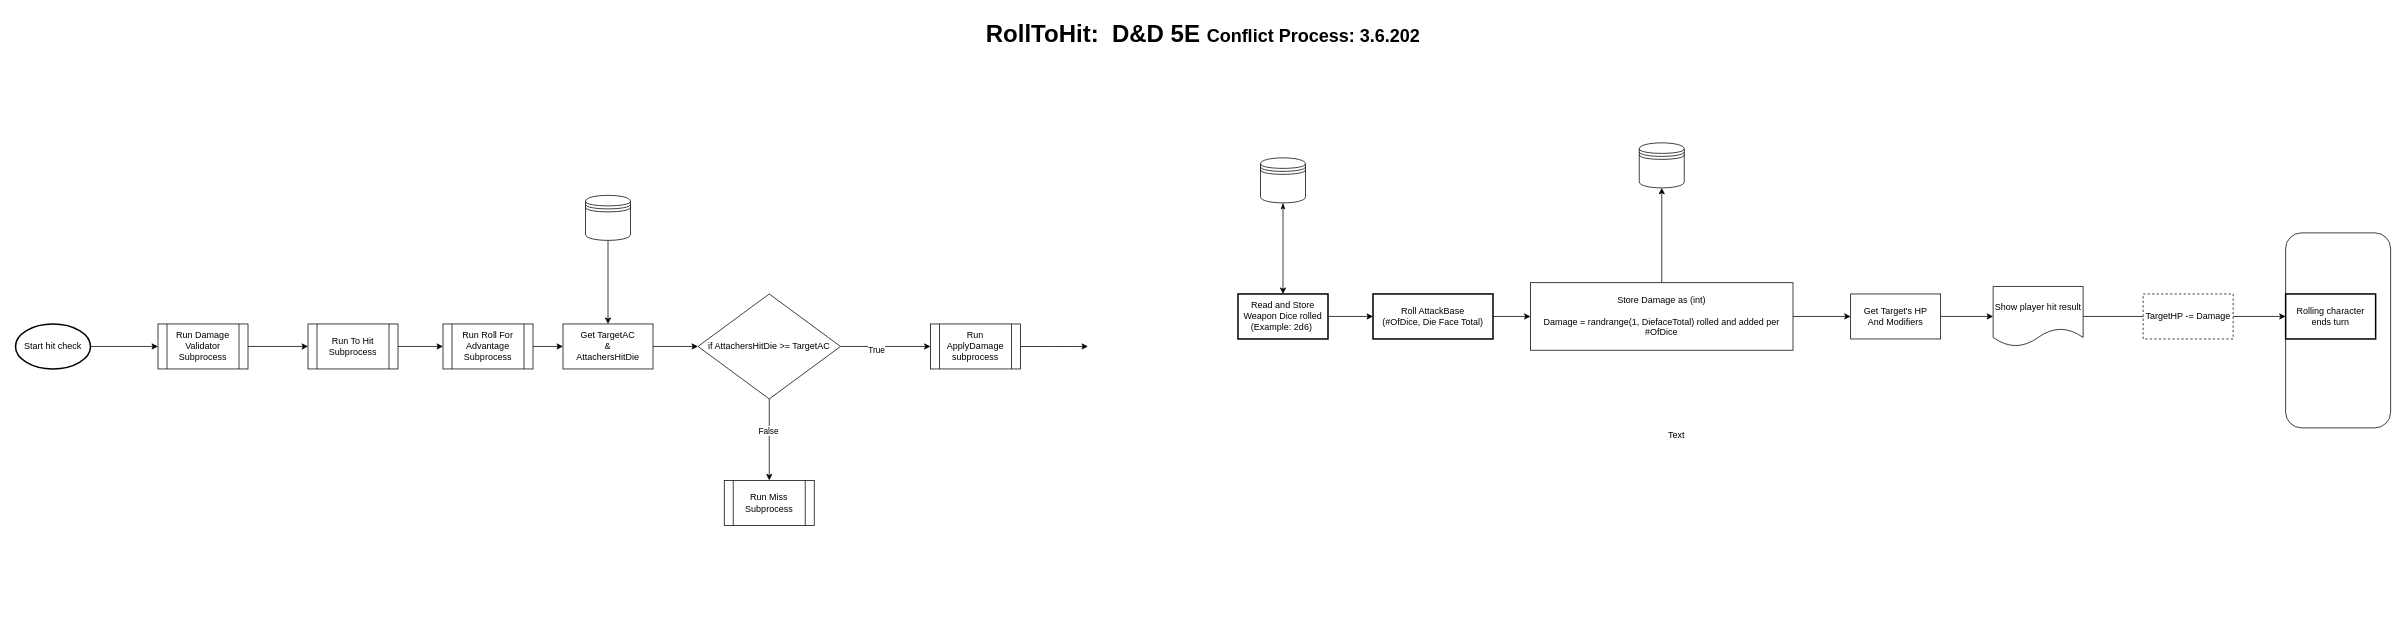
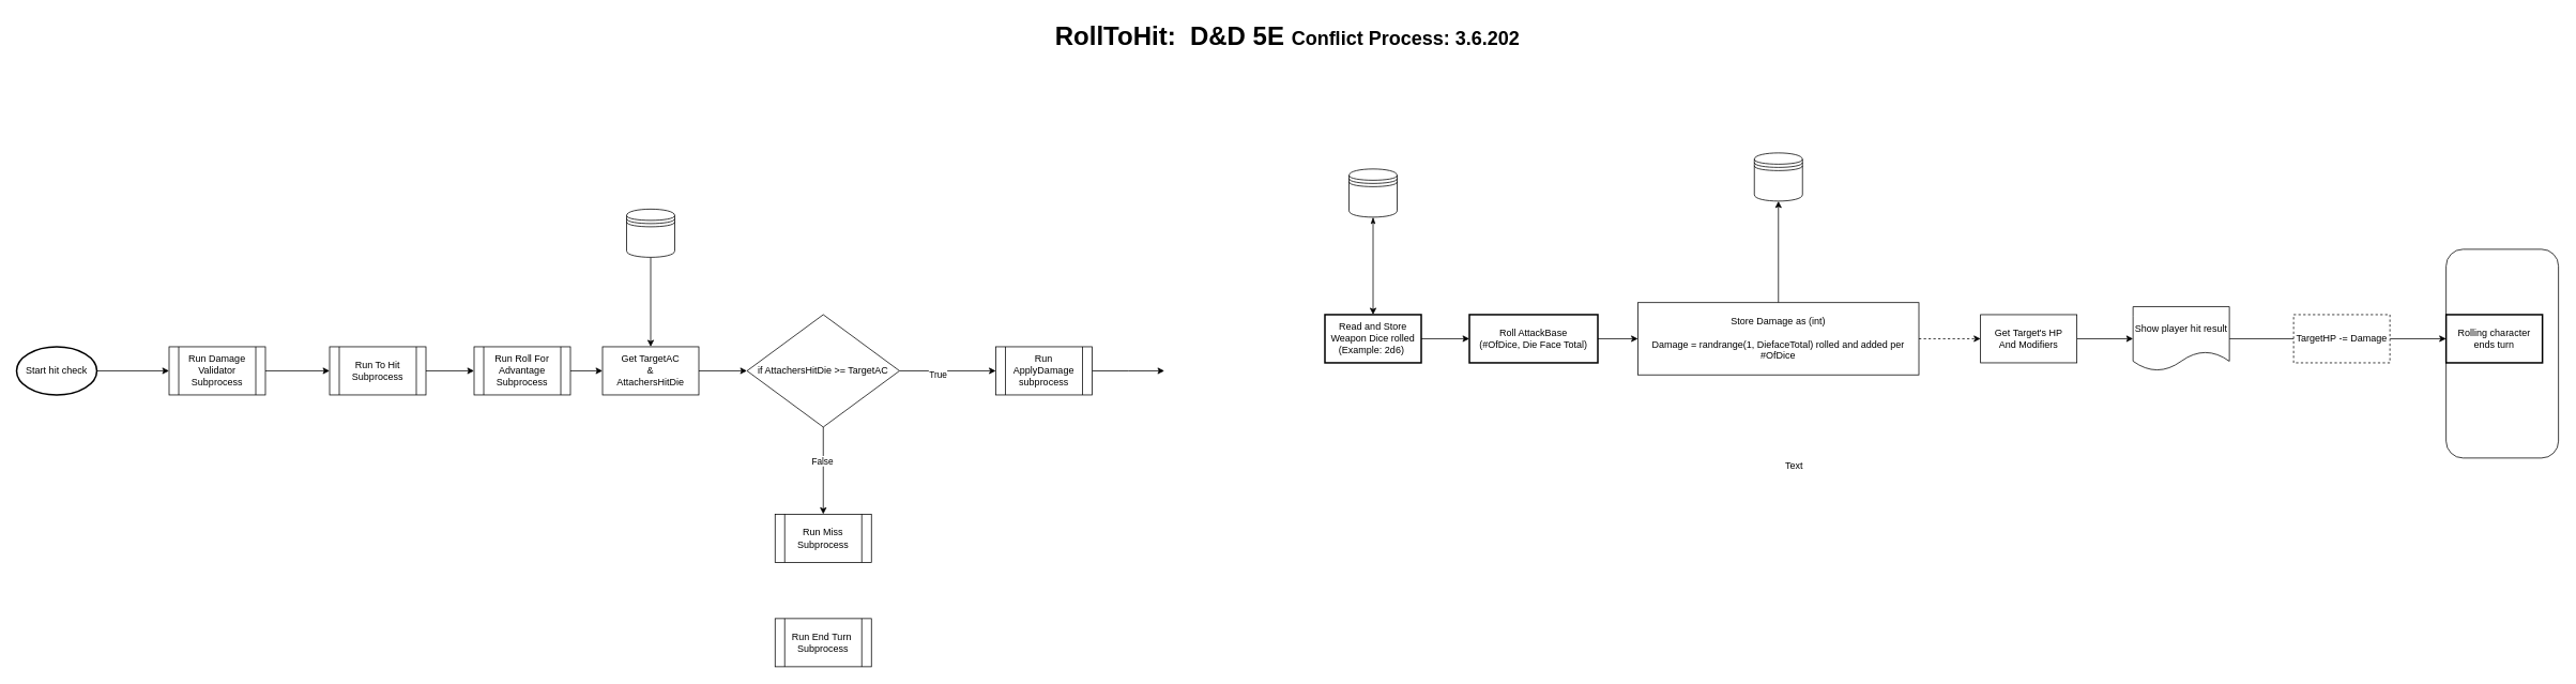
- <mxCell id="9" style="edgeStyle=orthogonalEdgeStyle;rounded=0;orthogonalLoop=1;jettySize=auto;html=1;" parent="1" source="11" target="13" edge="1"><mxGeometry relative="1" as="geometry"><mxPoint x="2860" y="100" as="targetPoint" /></mxGeometry></mxCell>
+ <mxCell id="9" style="edgeStyle=orthogonalEdgeStyle;rounded=0;orthogonalLoop=1;jettySize=auto;html=1;dashed=1;" parent="1" source="11" target="13" edge="1"><mxGeometry relative="1" as="geometry"><mxPoint x="2860" y="100" as="targetPoint" /></mxGeometry></mxCell>
+ <mxCell id="42" value="Run End Turn&amp;nbsp;&lt;br&gt;Subprocess" style="shape=process;whiteSpace=wrap;html=1;backgroundOutline=1;" vertex="1" parent="1"><mxGeometry x="965" y="770" width="120" height="60" as="geometry" /></mxCell>
